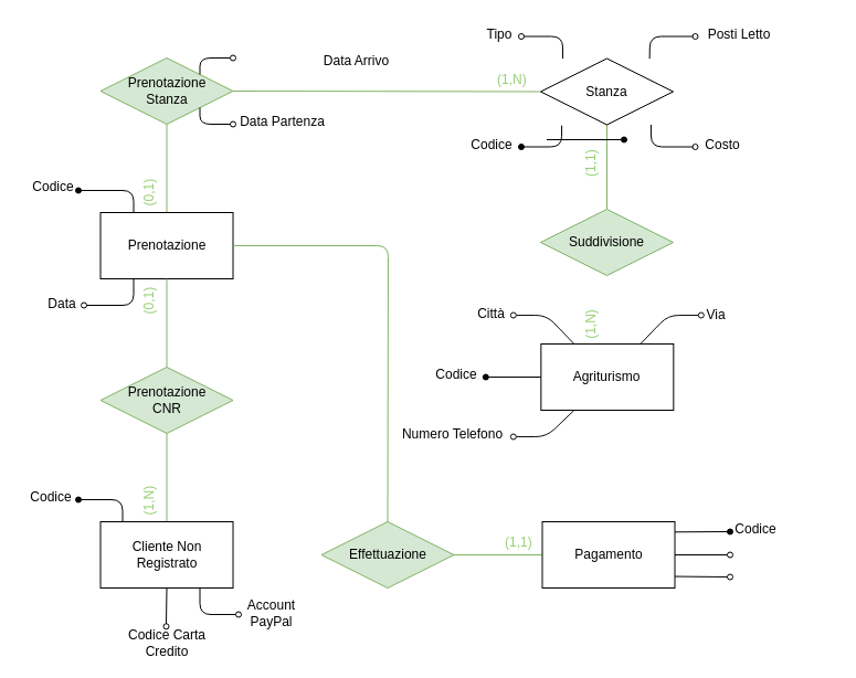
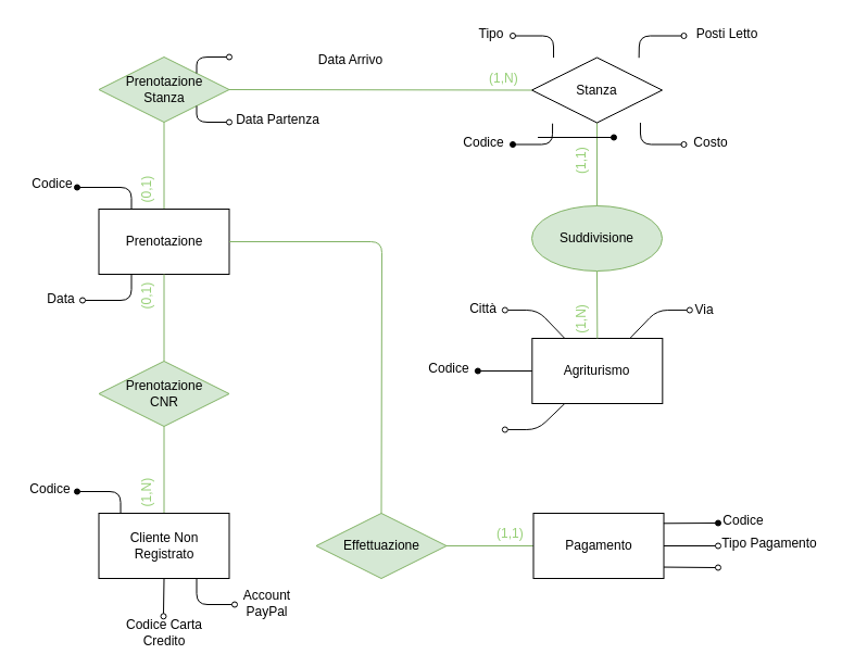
- <mxCell id="4" value="Suddivisione" style="rhombus;whiteSpace=wrap;html=1;fillColor=#d5e8d4;strokeColor=#82b366;" parent="1" vertex="1"><mxGeometry x="489" y="189" width="120" height="60" as="geometry" /></mxCell>
+ <mxCell id="4" value="Suddivisione" style="ellipse;whiteSpace=wrap;html=1;fillColor=#d5e8d4;strokeColor=#82b366;" parent="1" vertex="1"><mxGeometry x="489" y="189" width="120" height="60" as="geometry" /></mxCell>
+ <mxCell id="3" value="" style="endArrow=none;html=1;entryX=0.5;entryY=0;entryDx=0;entryDy=0;fillColor=#d5e8d4;strokeColor=#82b366;exitX=0.5;exitY=1;exitDx=0;exitDy=0;" parent="1" source="4" target="2" edge="1"><mxGeometry width="50" height="50" relative="1" as="geometry"><mxPoint x="-180.5" y="-58" as="sourcePoint" /><mxPoint x="-500.5" y="-58" as="targetPoint" /></mxGeometry></mxCell>
- <mxCell id="74" value="&lt;font style=&quot;font-size: 12px&quot;&gt;Numero Telefono&lt;/font&gt;" style="text;html=1;strokeColor=none;fillColor=none;align=center;verticalAlign=middle;whiteSpace=wrap;rounded=0;" parent="1" vertex="1"><mxGeometry x="359.333" y="383" width="101" height="20" as="geometry" /></mxCell>
+ <mxCell id="43" value="Tipo Pagamento" style="text;html=1;strokeColor=none;fillColor=none;align=center;verticalAlign=middle;whiteSpace=wrap;rounded=0;" parent="1" vertex="1"><mxGeometry x="663" y="490" width="90" height="20" as="geometry" /></mxCell>
